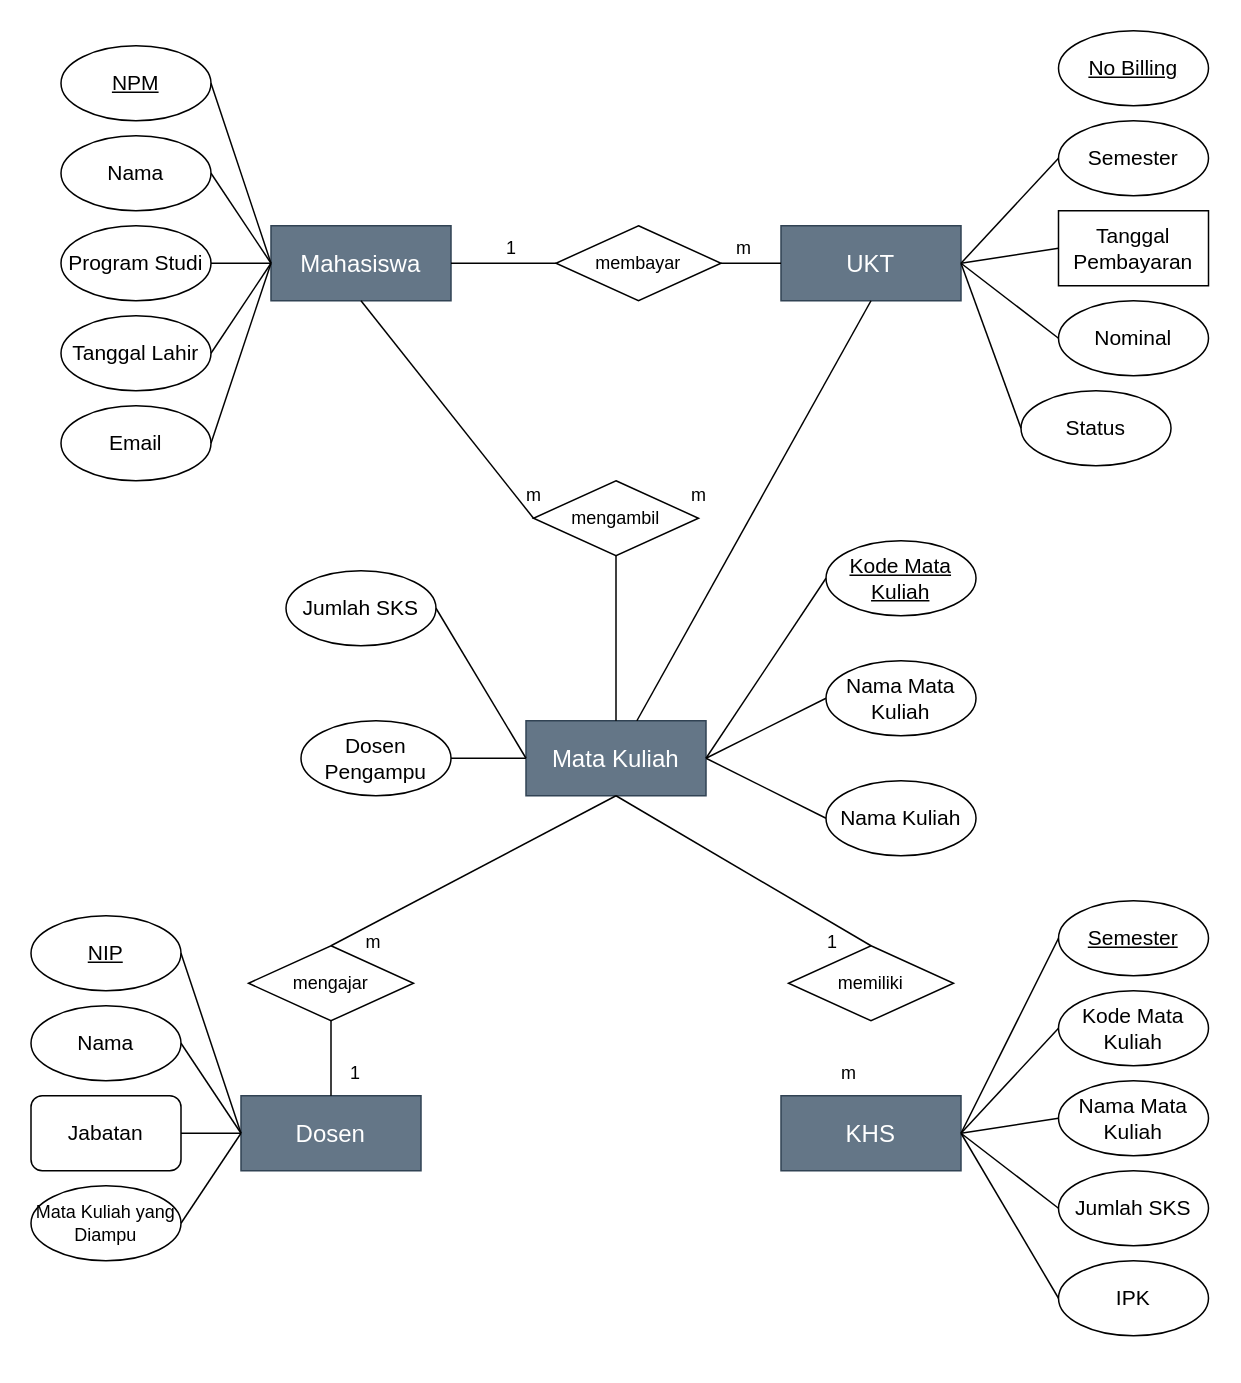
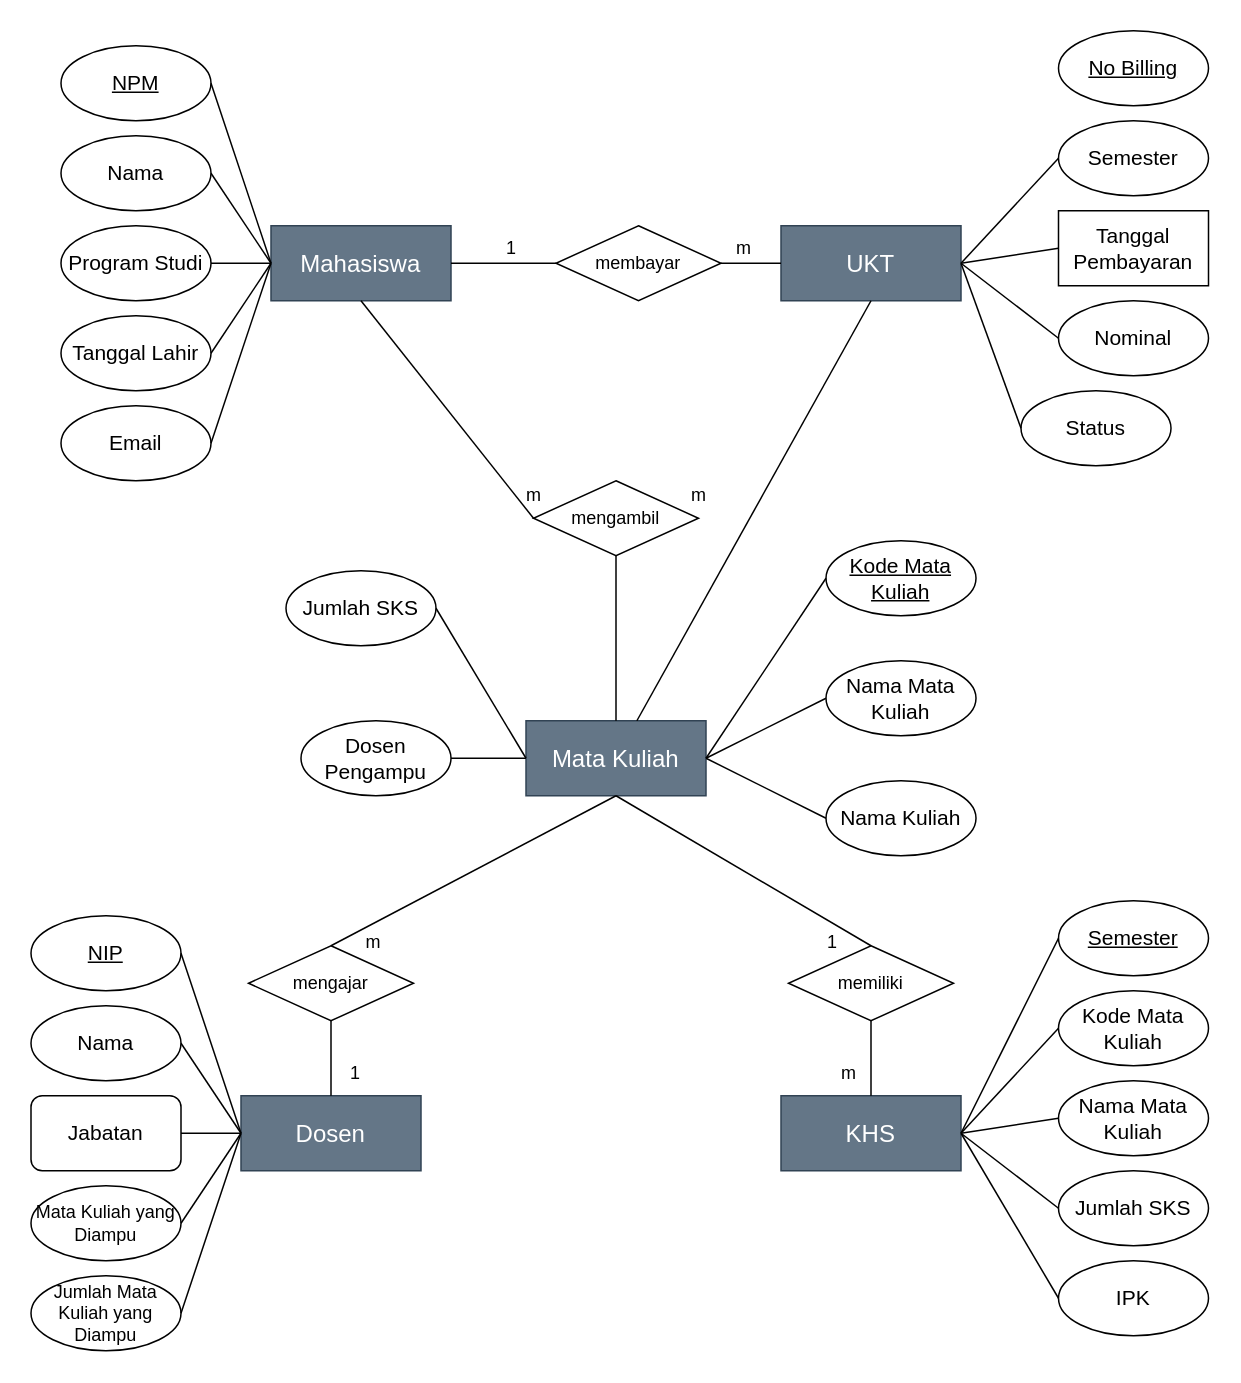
+ <mxCell id="68" value="" style="endArrow=none;html=1;rounded=0;entryX=0.5;entryY=0;entryDx=0;entryDy=0;exitX=0.5;exitY=1;exitDx=0;exitDy=0;" parent="1" source="66" target="55" edge="1"><mxGeometry width="50" height="50" relative="1" as="geometry"><mxPoint x="565" y="610" as="sourcePoint" /><mxPoint x="445" y="550" as="targetPoint" /></mxGeometry></mxCell>
+ <mxCell id="50" value="" style="endArrow=none;html=1;rounded=0;entryX=1;entryY=0.5;entryDx=0;entryDy=0;exitX=0;exitY=0.5;exitDx=0;exitDy=0;" parent="1" source="40" target="45" edge="1"><mxGeometry width="50" height="50" relative="1" as="geometry"><mxPoint x="160" y="750" as="sourcePoint" /><mxPoint x="150" y="825" as="targetPoint" /></mxGeometry></mxCell>
+ <mxCell id="45" value="&lt;font style=&quot;font-size: 12px;&quot;&gt;Jumlah Mata Kuliah yang Diampu&lt;/font&gt;" style="ellipse;whiteSpace=wrap;html=1;" parent="1" vertex="1"><mxGeometry x="20" y="850" width="100" height="50" as="geometry" /></mxCell>
